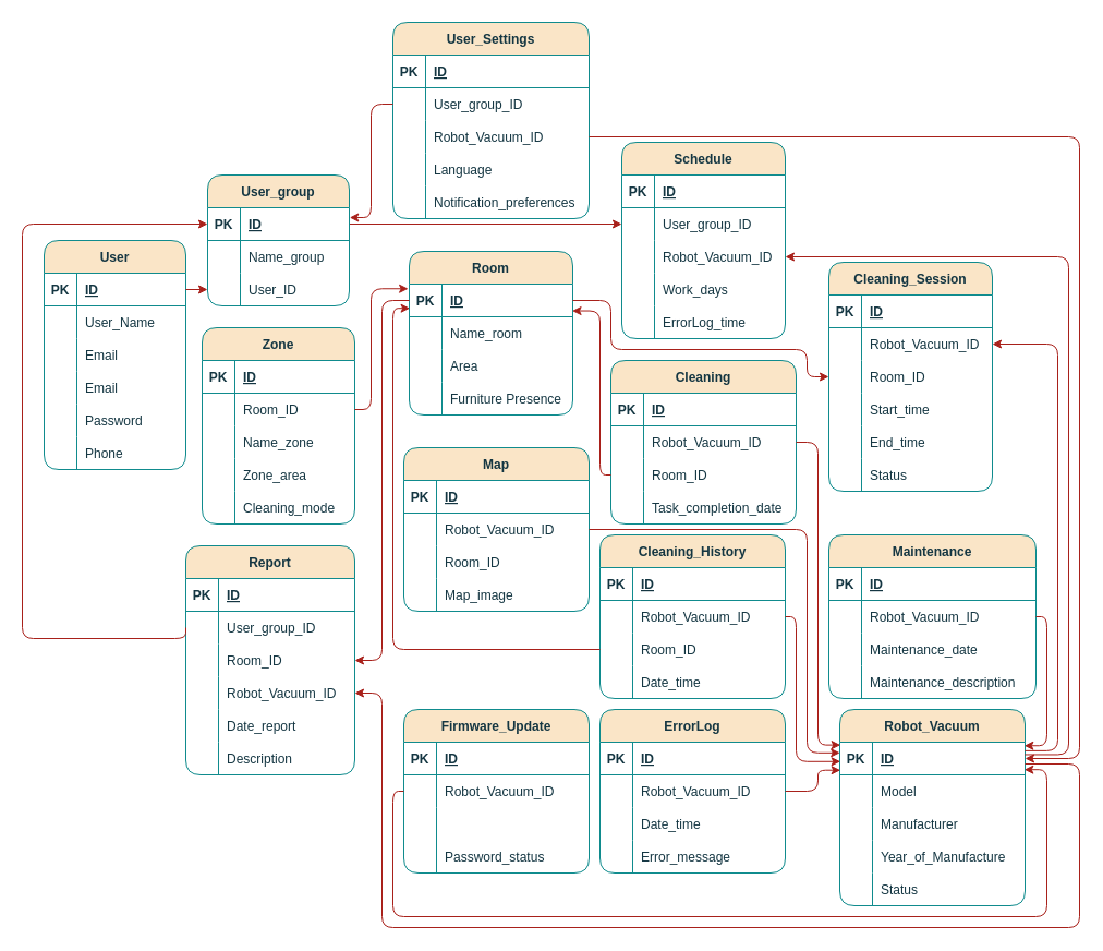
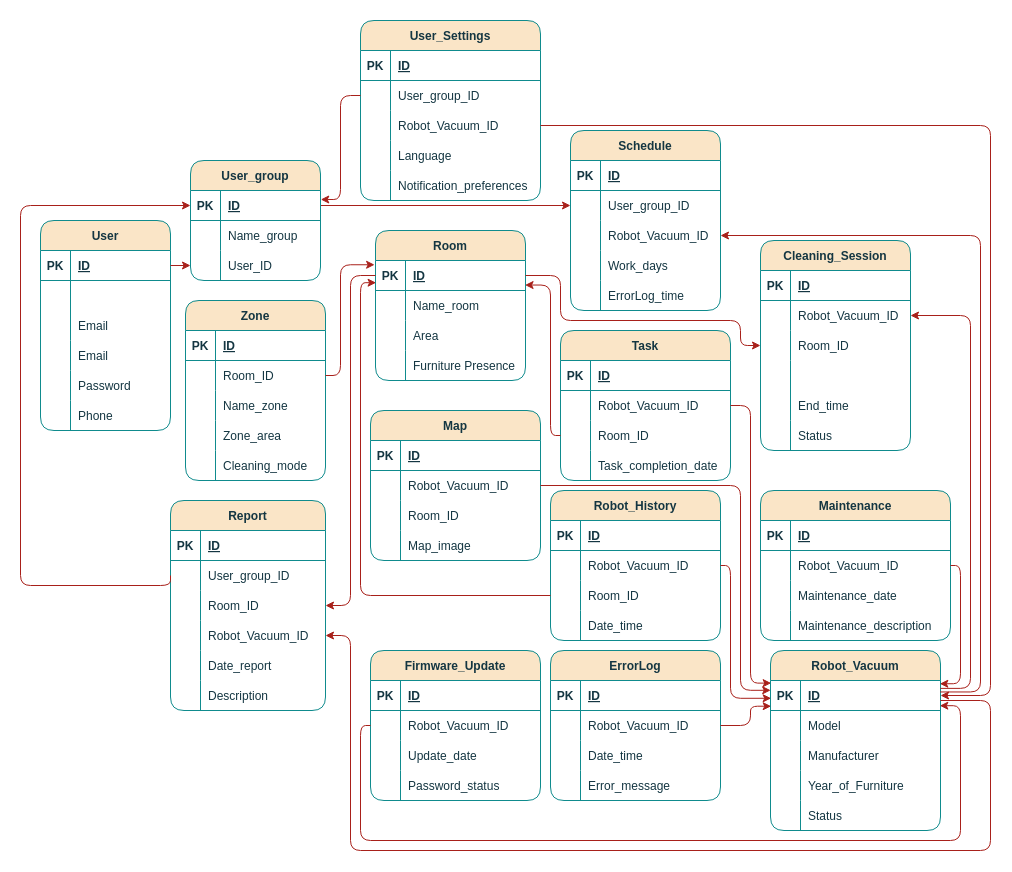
- <mxCell id="37" value="User_Name" style="shape=partialRectangle;overflow=hidden;connectable=0;fillColor=none;top=0;left=0;bottom=0;right=0;align=left;spacingLeft=6;rounded=1;enumerate=0;backgroundOutline=0;metaEdit=0;fixDash=0;snapToPoint=1;comic=0;shadow=0;swimlaneLine=1;labelBackgroundColor=none;strokeColor=#0F8B8D;fontColor=#143642;" parent="35" vertex="1"><mxGeometry x="30" width="100" height="30" as="geometry"><mxRectangle width="100" height="30" as="alternateBounds" /></mxGeometry></mxCell>
- <mxCell id="66" value="Cleaning" style="shape=table;startSize=30;container=1;collapsible=1;childLayout=tableLayout;fixedRows=1;rowLines=0;fontStyle=1;align=center;resizeLast=1;rounded=1;enumerate=0;backgroundOutline=0;metaEdit=0;fixDash=0;snapToPoint=1;comic=0;shadow=0;swimlaneLine=1;labelBackgroundColor=none;fillColor=#FAE5C7;strokeColor=#0F8B8D;fontColor=#143642;" vertex="1" parent="1"><mxGeometry x="560" y="330" width="170" height="150" as="geometry" /></mxCell>
+ <mxCell id="66" value="Task" style="shape=table;startSize=30;container=1;collapsible=1;childLayout=tableLayout;fixedRows=1;rowLines=0;fontStyle=1;align=center;resizeLast=1;rounded=1;enumerate=0;backgroundOutline=0;metaEdit=0;fixDash=0;snapToPoint=1;comic=0;shadow=0;swimlaneLine=1;labelBackgroundColor=none;fillColor=#FAE5C7;strokeColor=#0F8B8D;fontColor=#143642;" vertex="1" parent="1"><mxGeometry x="560" y="330" width="170" height="150" as="geometry" /></mxCell>
- <mxCell id="126" value="Start_time " style="shape=partialRectangle;overflow=hidden;connectable=0;fillColor=none;top=0;left=0;bottom=0;right=0;align=left;spacingLeft=6;rounded=1;enumerate=0;backgroundOutline=0;metaEdit=0;fixDash=0;snapToPoint=1;comic=0;shadow=0;swimlaneLine=1;labelBackgroundColor=none;strokeColor=#0F8B8D;fontColor=#143642;" vertex="1" parent="124"><mxGeometry x="30" width="120" height="30" as="geometry"><mxRectangle width="120" height="30" as="alternateBounds" /></mxGeometry></mxCell>
- <mxCell id="212" value="Cleaning_History" style="shape=table;startSize=30;container=1;collapsible=1;childLayout=tableLayout;fixedRows=1;rowLines=0;fontStyle=1;align=center;resizeLast=1;rounded=1;enumerate=0;backgroundOutline=0;metaEdit=0;fixDash=0;snapToPoint=1;comic=0;shadow=0;swimlaneLine=1;labelBackgroundColor=none;fillColor=#FAE5C7;strokeColor=#0F8B8D;fontColor=#143642;" vertex="1" parent="1"><mxGeometry x="550" y="490" width="170" height="150" as="geometry" /></mxCell>
+ <mxCell id="212" value="Robot_History" style="shape=table;startSize=30;container=1;collapsible=1;childLayout=tableLayout;fixedRows=1;rowLines=0;fontStyle=1;align=center;resizeLast=1;rounded=1;enumerate=0;backgroundOutline=0;metaEdit=0;fixDash=0;snapToPoint=1;comic=0;shadow=0;swimlaneLine=1;labelBackgroundColor=none;fillColor=#FAE5C7;strokeColor=#0F8B8D;fontColor=#143642;" vertex="1" parent="1"><mxGeometry x="550" y="490" width="170" height="150" as="geometry" /></mxCell>
+ <mxCell id="236" value="Update_date" style="shape=partialRectangle;overflow=hidden;connectable=0;fillColor=none;top=0;left=0;bottom=0;right=0;align=left;spacingLeft=6;rounded=1;enumerate=0;backgroundOutline=0;metaEdit=0;fixDash=0;snapToPoint=1;comic=0;shadow=0;swimlaneLine=1;labelBackgroundColor=none;strokeColor=#0F8B8D;fontColor=#143642;" vertex="1" parent="234"><mxGeometry x="30" width="140" height="30" as="geometry"><mxRectangle width="140" height="30" as="alternateBounds" /></mxGeometry></mxCell>
- <mxCell id="14" value="Year_of_Manufacture" style="shape=partialRectangle;connectable=0;fillColor=none;top=0;left=0;bottom=0;right=0;align=left;spacingLeft=6;overflow=hidden;strokeColor=#0F8B8D;fontColor=#143642;rounded=1;enumerate=0;backgroundOutline=0;metaEdit=0;fixDash=0;snapToPoint=1;comic=0;shadow=0;swimlaneLine=1;labelBackgroundColor=none;" vertex="1" parent="12"><mxGeometry x="30" width="140" height="30" as="geometry"><mxRectangle width="140" height="30" as="alternateBounds" /></mxGeometry></mxCell>
+ <mxCell id="14" value="Year_of_Furniture" style="shape=partialRectangle;connectable=0;fillColor=none;top=0;left=0;bottom=0;right=0;align=left;spacingLeft=6;overflow=hidden;strokeColor=#0F8B8D;fontColor=#143642;rounded=1;enumerate=0;backgroundOutline=0;metaEdit=0;fixDash=0;snapToPoint=1;comic=0;shadow=0;swimlaneLine=1;labelBackgroundColor=none;" vertex="1" parent="12"><mxGeometry x="30" width="140" height="30" as="geometry"><mxRectangle width="140" height="30" as="alternateBounds" /></mxGeometry></mxCell>
